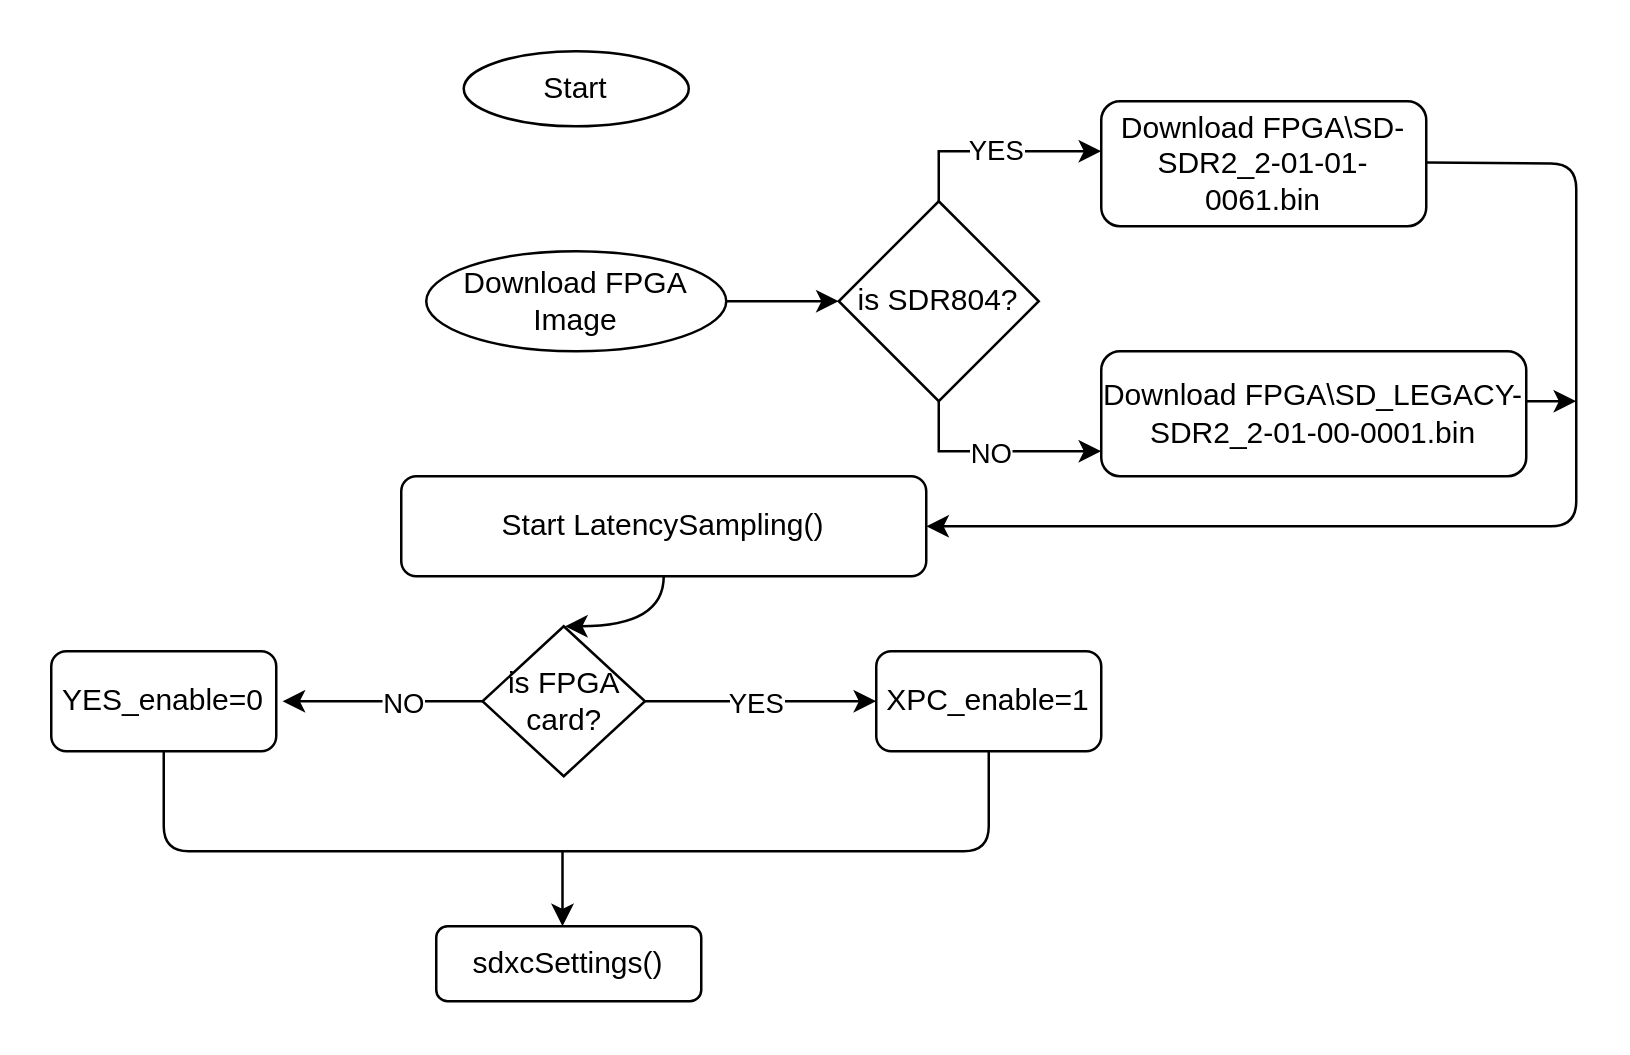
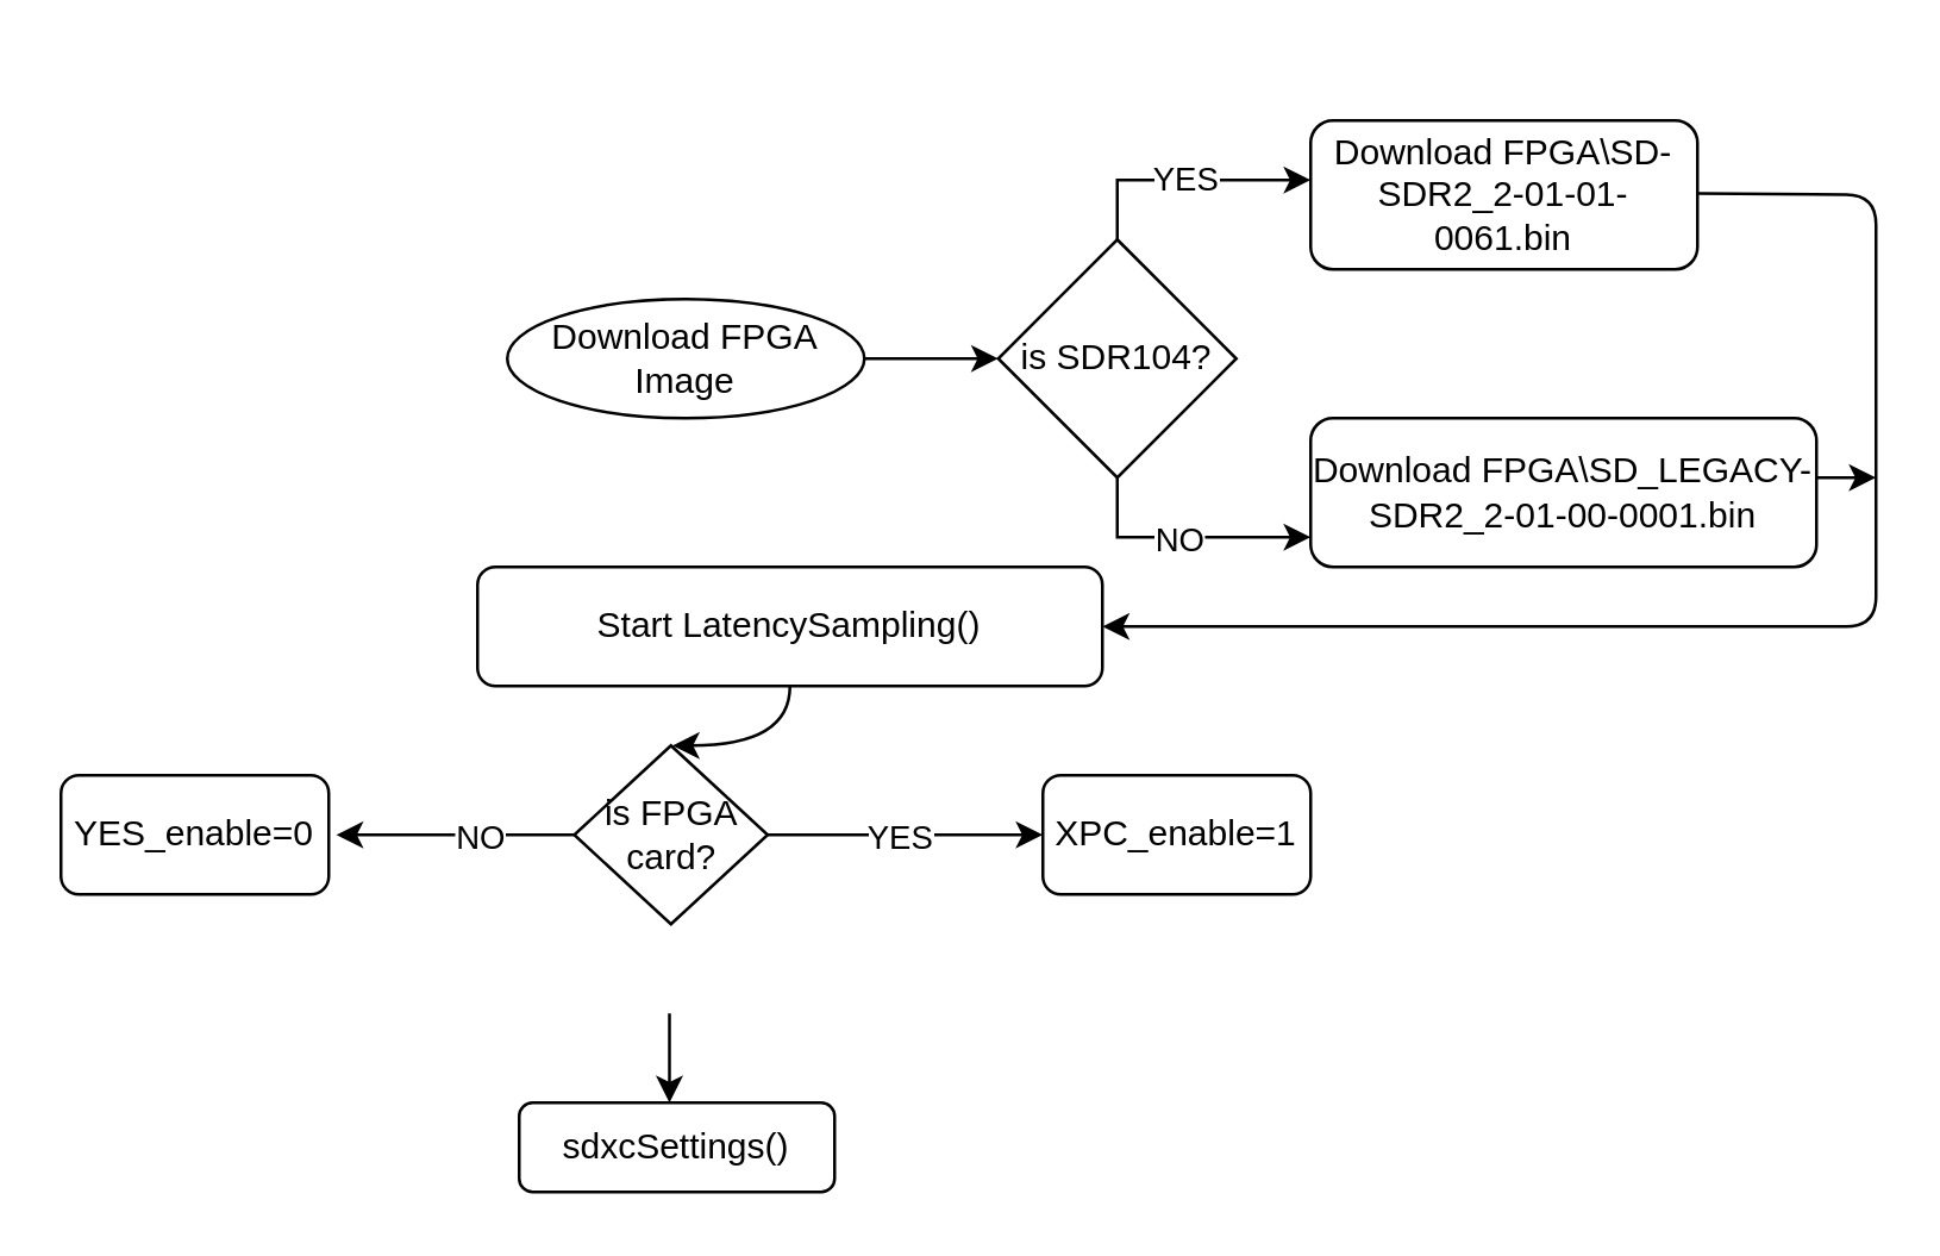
- <mxCell id="4" value="Start" style="ellipse;whiteSpace=wrap;html=1;" vertex="1" parent="1"><mxGeometry x="185" y="20" width="90" height="30" as="geometry" /></mxCell>
- <mxCell id="8" value="is SDR804?" style="rhombus;whiteSpace=wrap;html=1;" vertex="1" parent="1"><mxGeometry x="335" y="80" width="80" height="80" as="geometry" /></mxCell>
+ <mxCell id="8" value="is SDR104?" style="rhombus;whiteSpace=wrap;html=1;" vertex="1" parent="1"><mxGeometry x="335" y="80" width="80" height="80" as="geometry" /></mxCell>
- <mxCell id="22" value="" style="endArrow=none;html=1;entryX=0.5;entryY=1;entryDx=0;entryDy=0;exitX=0.5;exitY=1;exitDx=0;exitDy=0;" edge="1" parent="1" source="21" target="20"><mxGeometry width="50" height="50" relative="1" as="geometry"><mxPoint x="60" y="340" as="sourcePoint" /><mxPoint x="420" y="330" as="targetPoint" /><Array as="points"><mxPoint x="65" y="340" /><mxPoint x="395" y="340" /></Array></mxGeometry></mxCell>
